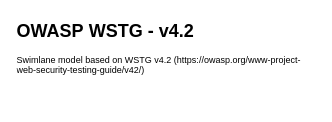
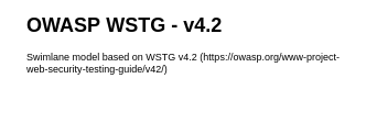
- <mxCell id="2" value="&lt;h1 style=&quot;margin-top: 0px;&quot;&gt;OWASP&amp;nbsp;WSTG - v4.2&lt;/h1&gt;&lt;p&gt;Swimlane model based on WSTG v4.2 (https://owasp.org/www-project-web-security-testing-guide/v42/)&lt;/p&gt;" style="text;html=1;whiteSpace=wrap;overflow=hidden;rounded=0;" vertex="1" parent="1"><mxGeometry x="20" y="20" width="400" height="120" as="geometry" /></mxCell>
+ <mxCell id="2" value="&lt;h1 style=&quot;margin-top: 0px;&quot;&gt;OWASP&amp;nbsp;WSTG - v4.2&lt;/h1&gt;&lt;p&gt;Swimlane model based on WSTG v4.2 (https://owasp.org/www-project-web-security-testing-guide/v42/)&lt;/p&gt;" style="text;html=1;whiteSpace=wrap;overflow=hidden;rounded=0;" vertex="1" parent="1"><mxGeometry x="30" y="10" width="400" height="120" as="geometry" /></mxCell>
